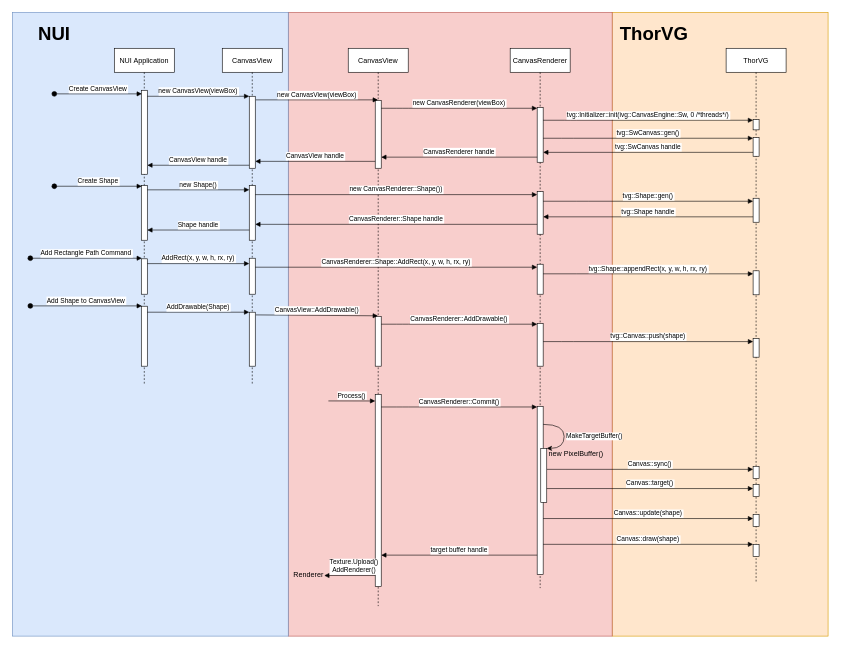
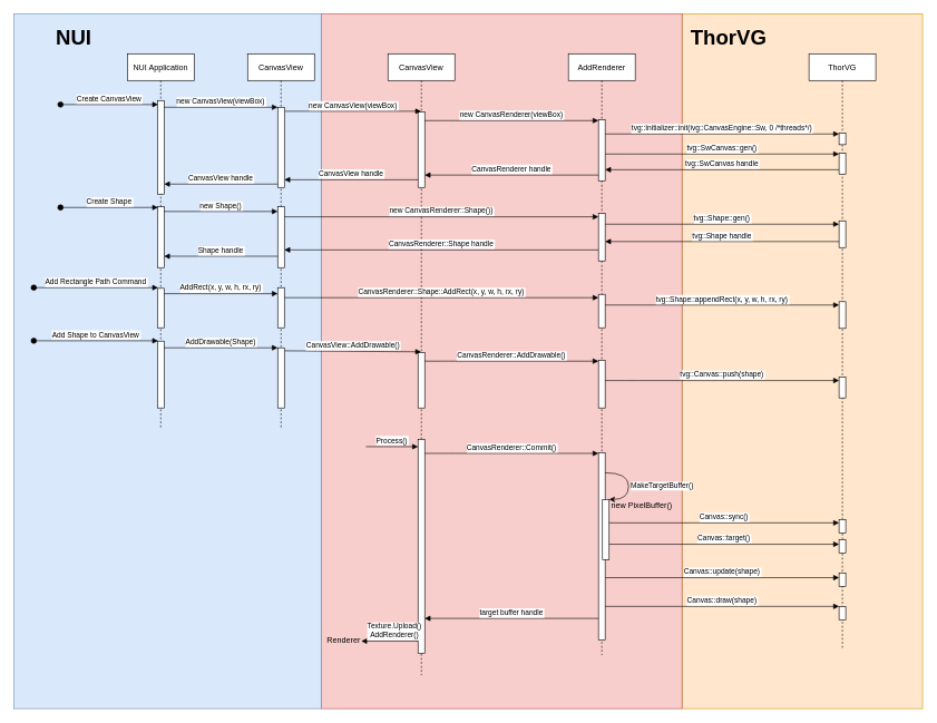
- <mxCell id="73" value="NUI" style="text;html=1;strokeColor=none;fillColor=none;align=center;verticalAlign=middle;whiteSpace=wrap;rounded=0;fontSize=31;fontStyle=1" vertex="1" parent="1"><mxGeometry x="40" y="30" width="100" height="50" as="geometry" /></mxCell>
+ <mxCell id="73" value="NUI" style="text;html=1;strokeColor=none;fillColor=none;align=center;verticalAlign=middle;whiteSpace=wrap;rounded=0;fontSize=31;fontStyle=1" vertex="1" parent="1"><mxGeometry x="60" y="30" width="100" height="50" as="geometry" /></mxCell>
- <mxCell id="18" value="CanvasRenderer" style="shape=umlLifeline;perimeter=lifelinePerimeter;container=1;collapsible=0;recursiveResize=0;rounded=0;shadow=0;strokeWidth=1;" vertex="1" parent="1"><mxGeometry x="850" y="80" width="100" height="900" as="geometry" /></mxCell>
+ <mxCell id="18" value="AddRenderer" style="shape=umlLifeline;perimeter=lifelinePerimeter;container=1;collapsible=0;recursiveResize=0;rounded=0;shadow=0;strokeWidth=1;" vertex="1" parent="1"><mxGeometry x="850" y="80" width="100" height="900" as="geometry" /></mxCell>
